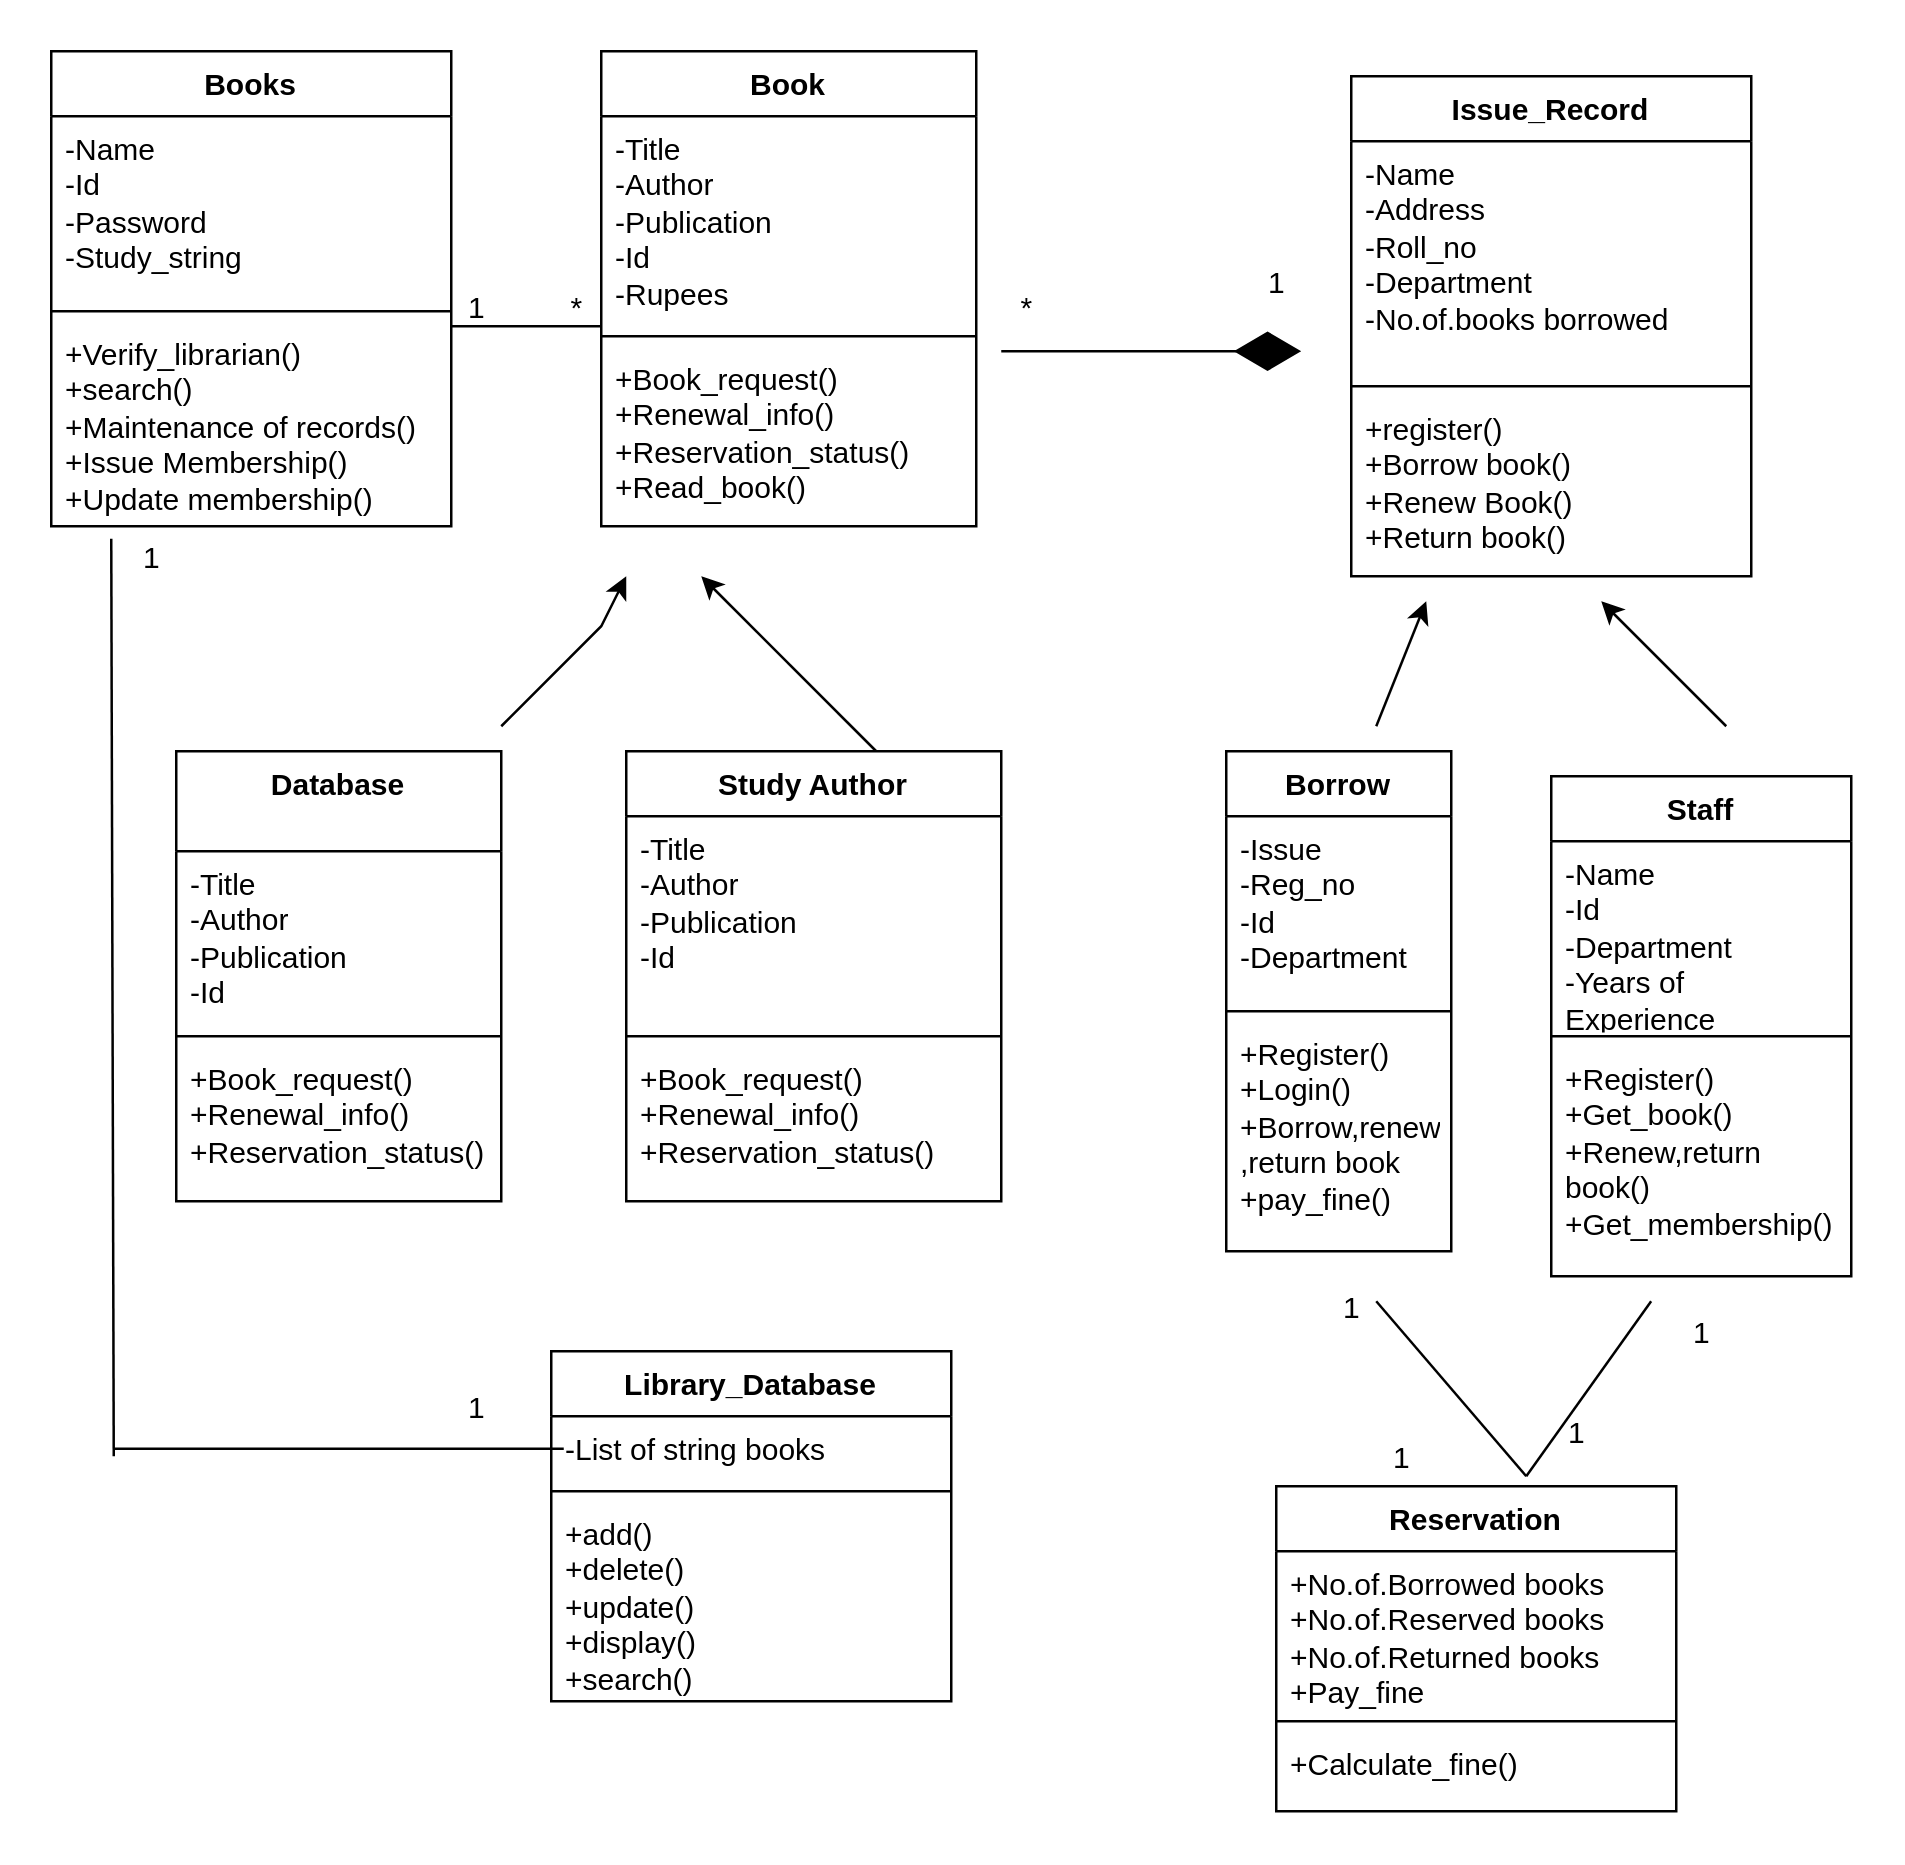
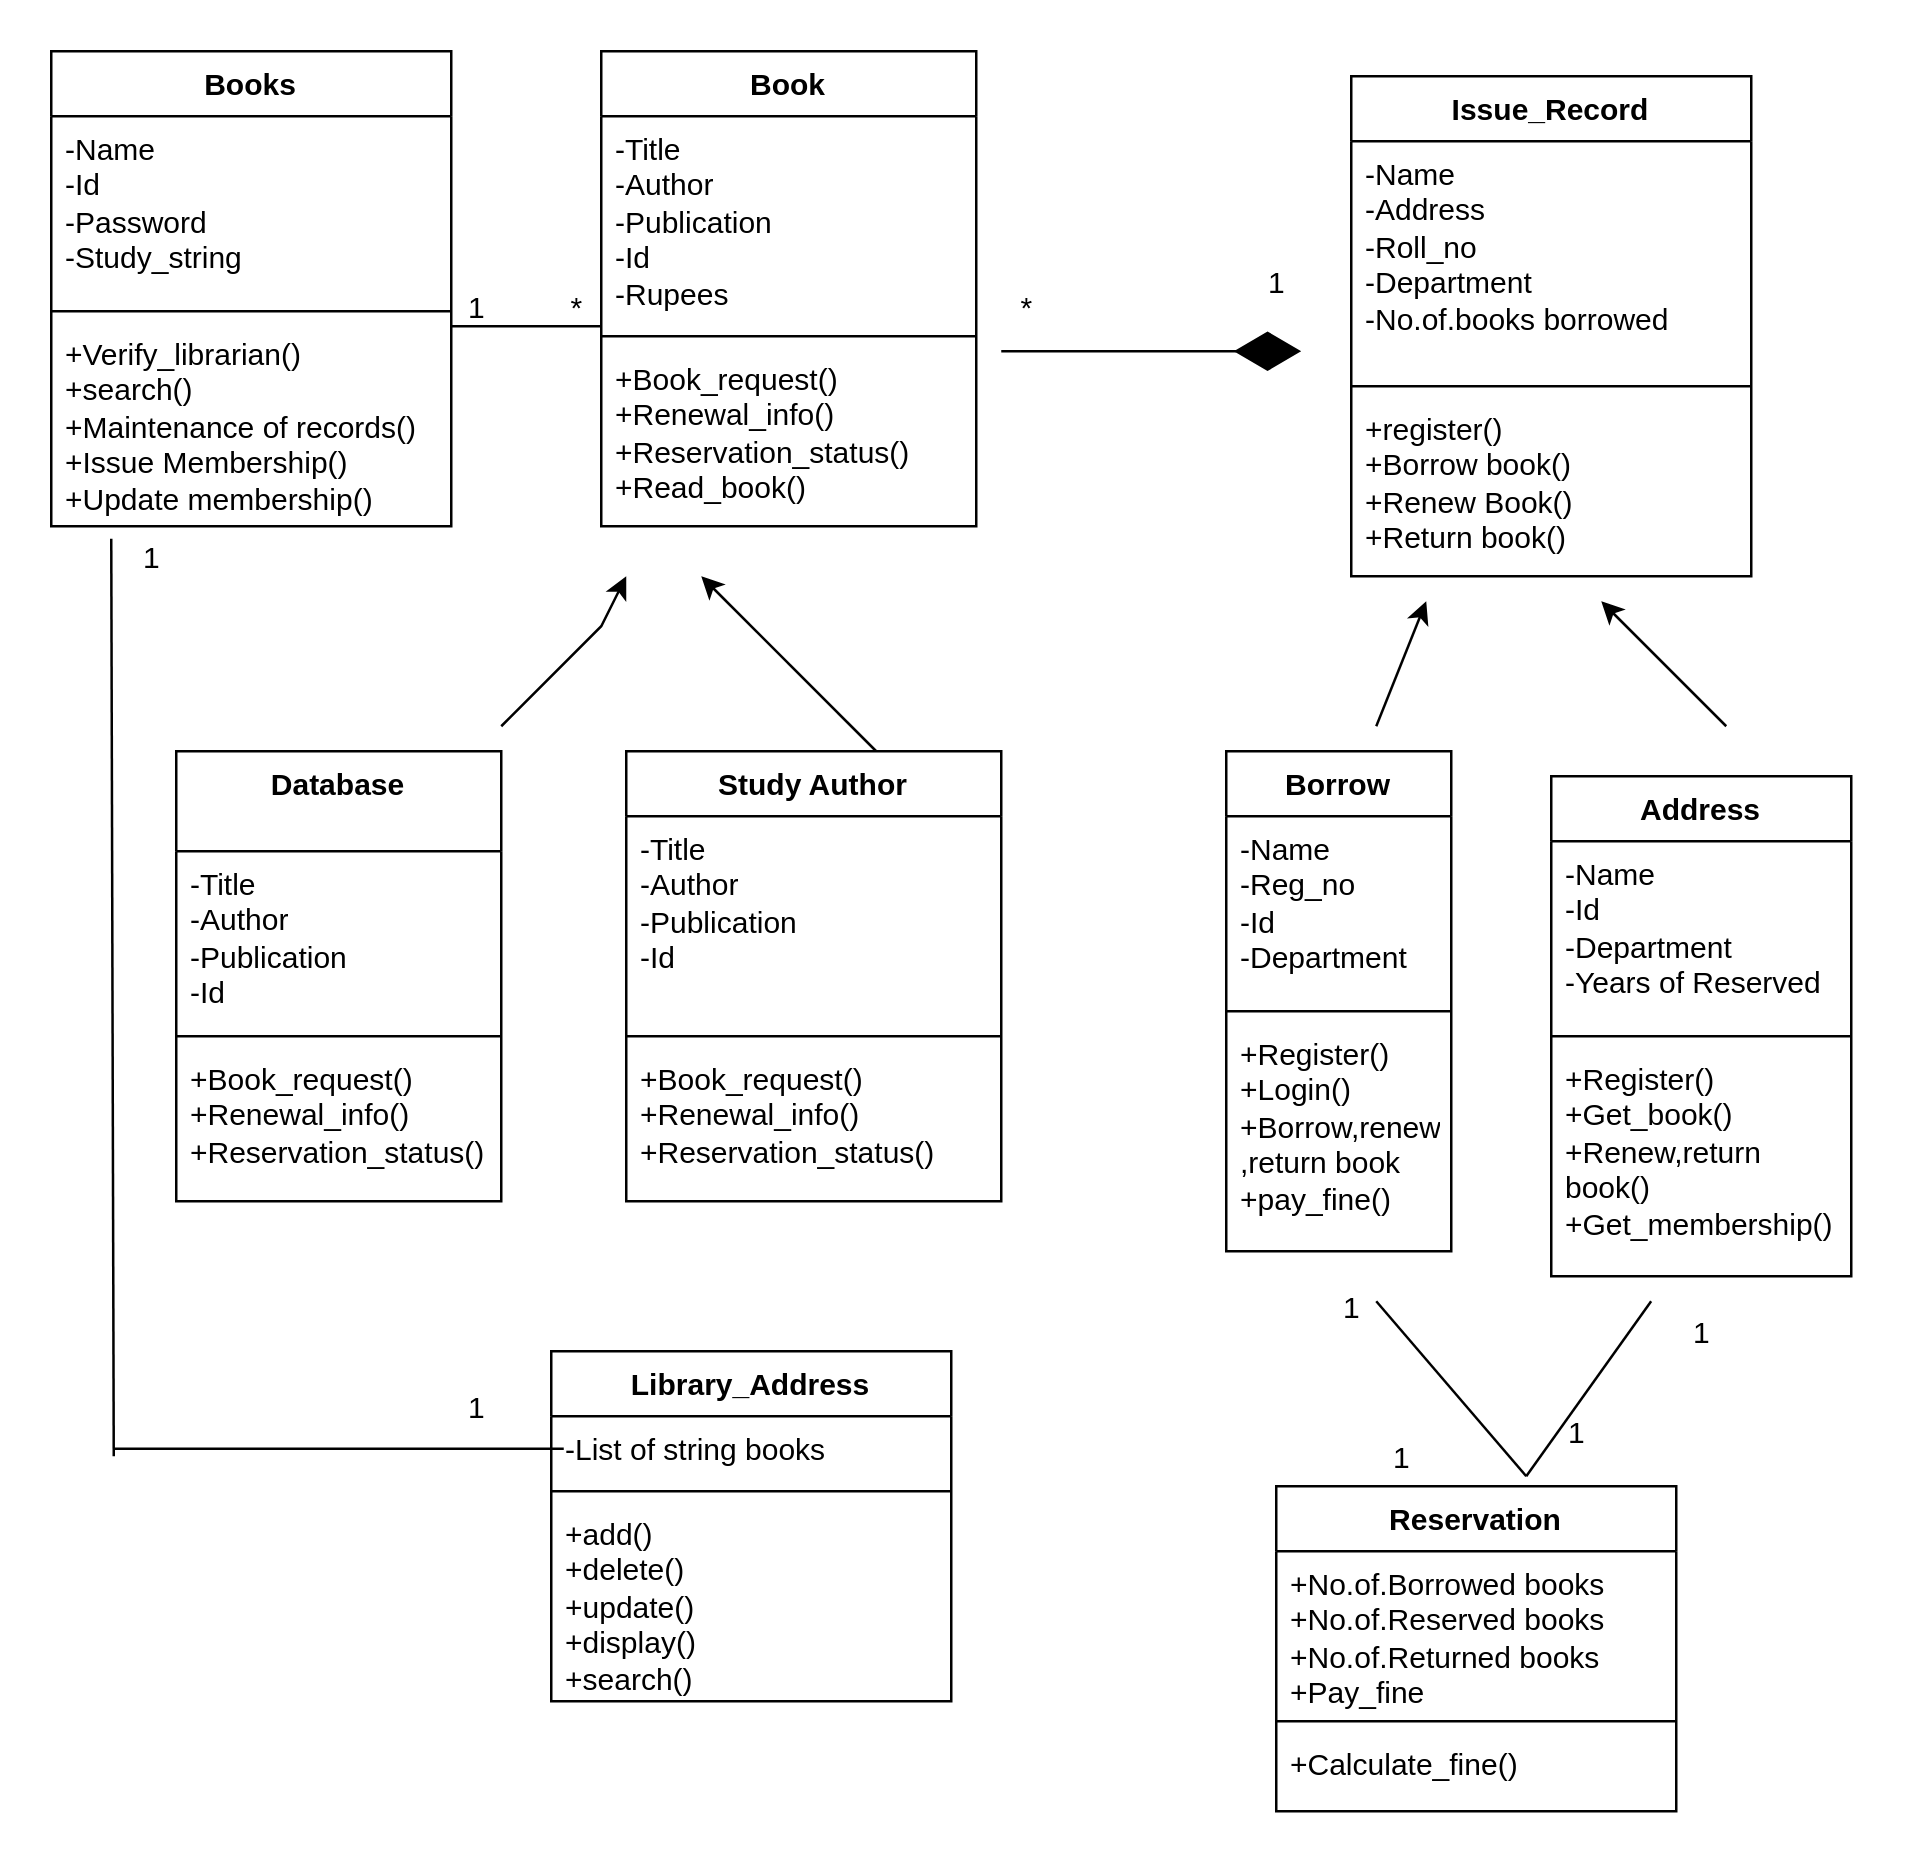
- <mxCell id="23" value="Staff" style="swimlane;fontStyle=1;align=center;verticalAlign=top;childLayout=stackLayout;horizontal=1;startSize=26;horizontalStack=0;resizeParent=1;resizeParentMax=0;resizeLast=0;collapsible=1;marginBottom=0;whiteSpace=wrap;html=1;" vertex="1" parent="1"><mxGeometry x="620" y="310" width="120" height="200" as="geometry" /></mxCell>
+ <mxCell id="23" value="Address" style="swimlane;fontStyle=1;align=center;verticalAlign=top;childLayout=stackLayout;horizontal=1;startSize=26;horizontalStack=0;resizeParent=1;resizeParentMax=0;resizeLast=0;collapsible=1;marginBottom=0;whiteSpace=wrap;html=1;" vertex="1" parent="1"><mxGeometry x="620" y="310" width="120" height="200" as="geometry" /></mxCell>
- <mxCell id="28" value="-Issue&lt;div&gt;-Reg_no&lt;/div&gt;&lt;div&gt;-Id&lt;/div&gt;&lt;div&gt;-Department&lt;/div&gt;" style="text;strokeColor=none;fillColor=none;align=left;verticalAlign=top;spacingLeft=4;spacingRight=4;overflow=hidden;rotatable=0;points=[[0,0.5],[1,0.5]];portConstraint=eastwest;whiteSpace=wrap;html=1;" vertex="1" parent="27"><mxGeometry y="26" width="90" height="74" as="geometry" /></mxCell>
+ <mxCell id="28" value="-Name&lt;div&gt;-Reg_no&lt;/div&gt;&lt;div&gt;-Id&lt;/div&gt;&lt;div&gt;-Department&lt;/div&gt;" style="text;strokeColor=none;fillColor=none;align=left;verticalAlign=top;spacingLeft=4;spacingRight=4;overflow=hidden;rotatable=0;points=[[0,0.5],[1,0.5]];portConstraint=eastwest;whiteSpace=wrap;html=1;" vertex="1" parent="27"><mxGeometry y="26" width="90" height="74" as="geometry" /></mxCell>
- <mxCell id="24" value="-Name&lt;div&gt;-Id&lt;/div&gt;&lt;div&gt;-Department&lt;/div&gt;&lt;div&gt;-Years of Experience&lt;/div&gt;" style="text;strokeColor=none;fillColor=none;align=left;verticalAlign=top;spacingLeft=4;spacingRight=4;overflow=hidden;rotatable=0;points=[[0,0.5],[1,0.5]];portConstraint=eastwest;whiteSpace=wrap;html=1;" vertex="1" parent="23"><mxGeometry y="26" width="120" height="74" as="geometry" /></mxCell>
+ <mxCell id="24" value="-Name&lt;div&gt;-Id&lt;/div&gt;&lt;div&gt;-Department&lt;/div&gt;&lt;div&gt;-Years of Reserved&lt;/div&gt;" style="text;strokeColor=none;fillColor=none;align=left;verticalAlign=top;spacingLeft=4;spacingRight=4;overflow=hidden;rotatable=0;points=[[0,0.5],[1,0.5]];portConstraint=eastwest;whiteSpace=wrap;html=1;" vertex="1" parent="23"><mxGeometry y="26" width="120" height="74" as="geometry" /></mxCell>
- <mxCell id="37" value="Library_Database" style="swimlane;fontStyle=1;align=center;verticalAlign=top;childLayout=stackLayout;horizontal=1;startSize=26;horizontalStack=0;resizeParent=1;resizeParentMax=0;resizeLast=0;collapsible=1;marginBottom=0;whiteSpace=wrap;html=1;" vertex="1" parent="1"><mxGeometry x="220" y="540" width="160" height="140" as="geometry" /></mxCell>
+ <mxCell id="37" value="Library_Address" style="swimlane;fontStyle=1;align=center;verticalAlign=top;childLayout=stackLayout;horizontal=1;startSize=26;horizontalStack=0;resizeParent=1;resizeParentMax=0;resizeLast=0;collapsible=1;marginBottom=0;whiteSpace=wrap;html=1;" vertex="1" parent="1"><mxGeometry x="220" y="540" width="160" height="140" as="geometry" /></mxCell>
